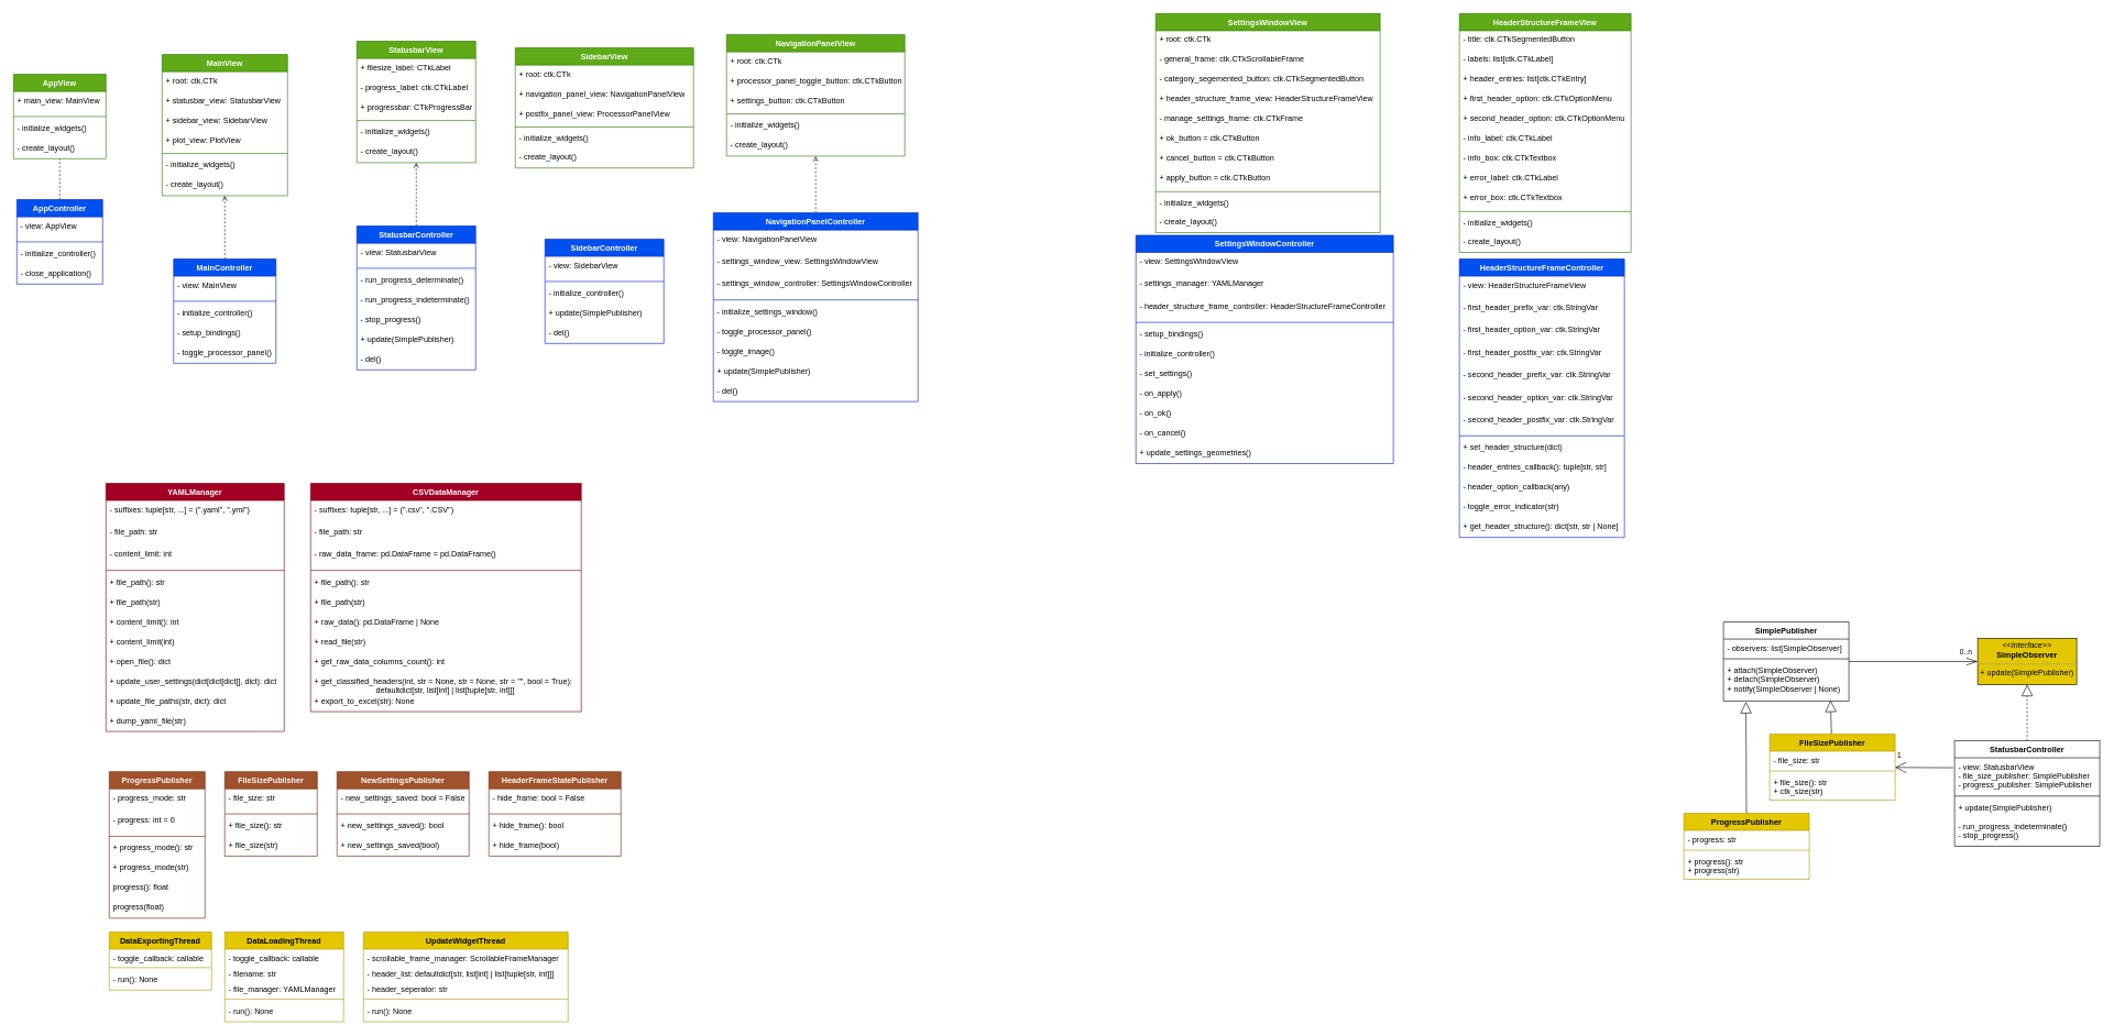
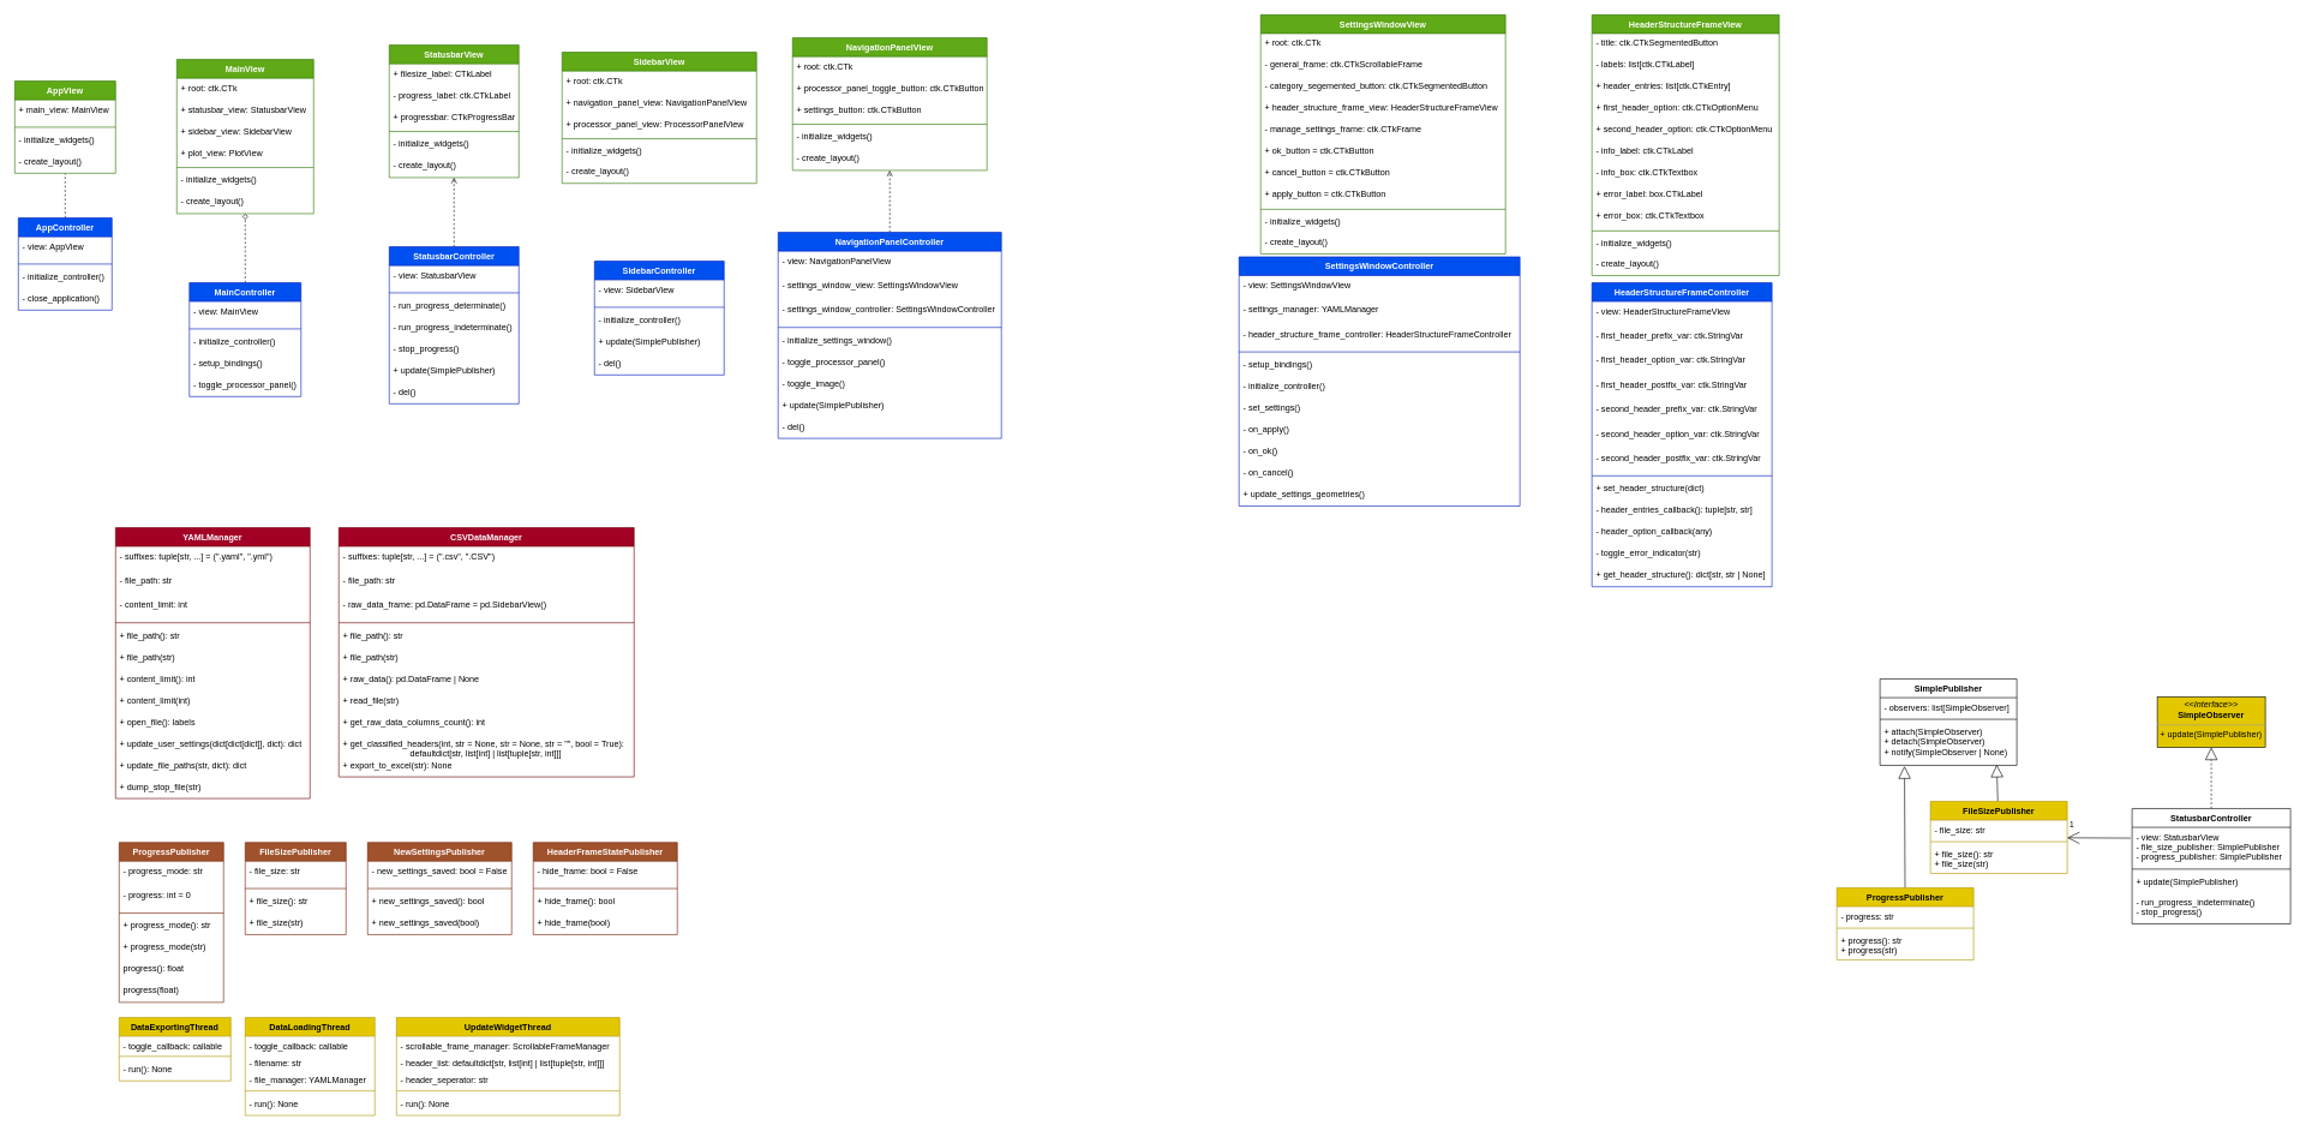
- <mxCell id="186" value="+ postfix_panel_view: ProcessorPanelView" style="text;strokeColor=none;fillColor=none;align=left;verticalAlign=top;spacingLeft=4;spacingRight=4;overflow=hidden;rotatable=0;points=[[0,0.5],[1,0.5]];portConstraint=eastwest;rounded=0;" vertex="1" parent="183"><mxGeometry y="86" width="270" height="30" as="geometry" /></mxCell>
+ <mxCell id="186" value="+ processor_panel_view: ProcessorPanelView" style="text;strokeColor=none;fillColor=none;align=left;verticalAlign=top;spacingLeft=4;spacingRight=4;overflow=hidden;rotatable=0;points=[[0,0.5],[1,0.5]];portConstraint=eastwest;rounded=0;" vertex="1" parent="183"><mxGeometry y="86" width="270" height="30" as="geometry" /></mxCell>
- <mxCell id="72" value="+ error_label: ctk.CTkLabel" style="text;strokeColor=none;fillColor=none;align=left;verticalAlign=top;spacingLeft=4;spacingRight=4;overflow=hidden;rotatable=0;points=[[0,0.5],[1,0.5]];portConstraint=eastwest;rounded=0;" parent="64" vertex="1"><mxGeometry y="236" width="260" height="30" as="geometry" /></mxCell>
+ <mxCell id="72" value="+ error_label: box.CTkLabel" style="text;strokeColor=none;fillColor=none;align=left;verticalAlign=top;spacingLeft=4;spacingRight=4;overflow=hidden;rotatable=0;points=[[0,0.5],[1,0.5]];portConstraint=eastwest;rounded=0;" parent="64" vertex="1"><mxGeometry y="236" width="260" height="30" as="geometry" /></mxCell>
- <mxCell id="157" style="edgeStyle=none;html=1;endArrow=open;endFill=0;dashed=1;" parent="1" source="158" target="164" edge="1"><mxGeometry relative="1" as="geometry" /></mxCell>
+ <mxCell id="157" style="edgeStyle=none;html=1;endArrow=diamond;endFill=0;dashed=1;" parent="1" source="158" target="164" edge="1"><mxGeometry relative="1" as="geometry" /></mxCell>
- <mxCell id="93" value="- raw_data_frame: pd.DataFrame = pd.DataFrame()" style="text;strokeColor=none;fillColor=none;align=left;verticalAlign=top;spacingLeft=4;spacingRight=4;overflow=hidden;rotatable=0;points=[[0,0.5],[1,0.5]];portConstraint=eastwest;rounded=0;" parent="90" vertex="1"><mxGeometry y="94" width="410" height="34" as="geometry" /></mxCell>
+ <mxCell id="93" value="- raw_data_frame: pd.DataFrame = pd.SidebarView()" style="text;strokeColor=none;fillColor=none;align=left;verticalAlign=top;spacingLeft=4;spacingRight=4;overflow=hidden;rotatable=0;points=[[0,0.5],[1,0.5]];portConstraint=eastwest;rounded=0;" parent="90" vertex="1"><mxGeometry y="94" width="410" height="34" as="geometry" /></mxCell>
- <mxCell id="86" value="+ open_file(): dict" style="text;strokeColor=none;fillColor=none;align=left;verticalAlign=top;spacingLeft=4;spacingRight=4;overflow=hidden;rotatable=0;points=[[0,0.5],[1,0.5]];portConstraint=eastwest;rounded=0;" parent="77" vertex="1"><mxGeometry y="256" width="270" height="30" as="geometry" /></mxCell>
+ <mxCell id="86" value="+ open_file(): labels" style="text;strokeColor=none;fillColor=none;align=left;verticalAlign=top;spacingLeft=4;spacingRight=4;overflow=hidden;rotatable=0;points=[[0,0.5],[1,0.5]];portConstraint=eastwest;rounded=0;" parent="77" vertex="1"><mxGeometry y="256" width="270" height="30" as="geometry" /></mxCell>
- <mxCell id="7" style="edgeStyle=none;html=1;endArrow=openThin;endFill=0;endSize=15;" parent="1" source="9" target="13" edge="1"><mxGeometry relative="1" as="geometry" /></mxCell>
- <mxCell id="8" value="0..n" style="edgeLabel;html=1;align=center;verticalAlign=middle;resizable=0;points=[];" parent="7" vertex="1" connectable="0"><mxGeometry x="0.8" relative="1" as="geometry"><mxPoint y="-16" as="offset" /></mxGeometry></mxCell>
- <mxCell id="89" value="+ dump_yaml_file(str)" style="text;strokeColor=none;fillColor=none;align=left;verticalAlign=top;spacingLeft=4;spacingRight=4;overflow=hidden;rotatable=0;points=[[0,0.5],[1,0.5]];portConstraint=eastwest;rounded=0;" parent="77" vertex="1"><mxGeometry y="346" width="270" height="30" as="geometry" /></mxCell>
+ <mxCell id="89" value="+ dump_stop_file(str)" style="text;strokeColor=none;fillColor=none;align=left;verticalAlign=top;spacingLeft=4;spacingRight=4;overflow=hidden;rotatable=0;points=[[0,0.5],[1,0.5]];portConstraint=eastwest;rounded=0;" parent="77" vertex="1"><mxGeometry y="346" width="270" height="30" as="geometry" /></mxCell>
- <mxCell id="23" value="+ file_size(): str&#10;+ ctk_size(str)" style="text;strokeColor=none;fillColor=none;align=left;verticalAlign=top;spacingLeft=4;spacingRight=4;overflow=hidden;rotatable=0;points=[[0,0.5],[1,0.5]];portConstraint=eastwest;rounded=0;" parent="20" vertex="1"><mxGeometry y="60" width="190" height="40" as="geometry" /></mxCell>
+ <mxCell id="23" value="+ file_size(): str&#10;+ file_size(str)" style="text;strokeColor=none;fillColor=none;align=left;verticalAlign=top;spacingLeft=4;spacingRight=4;overflow=hidden;rotatable=0;points=[[0,0.5],[1,0.5]];portConstraint=eastwest;rounded=0;" parent="20" vertex="1"><mxGeometry y="60" width="190" height="40" as="geometry" /></mxCell>
